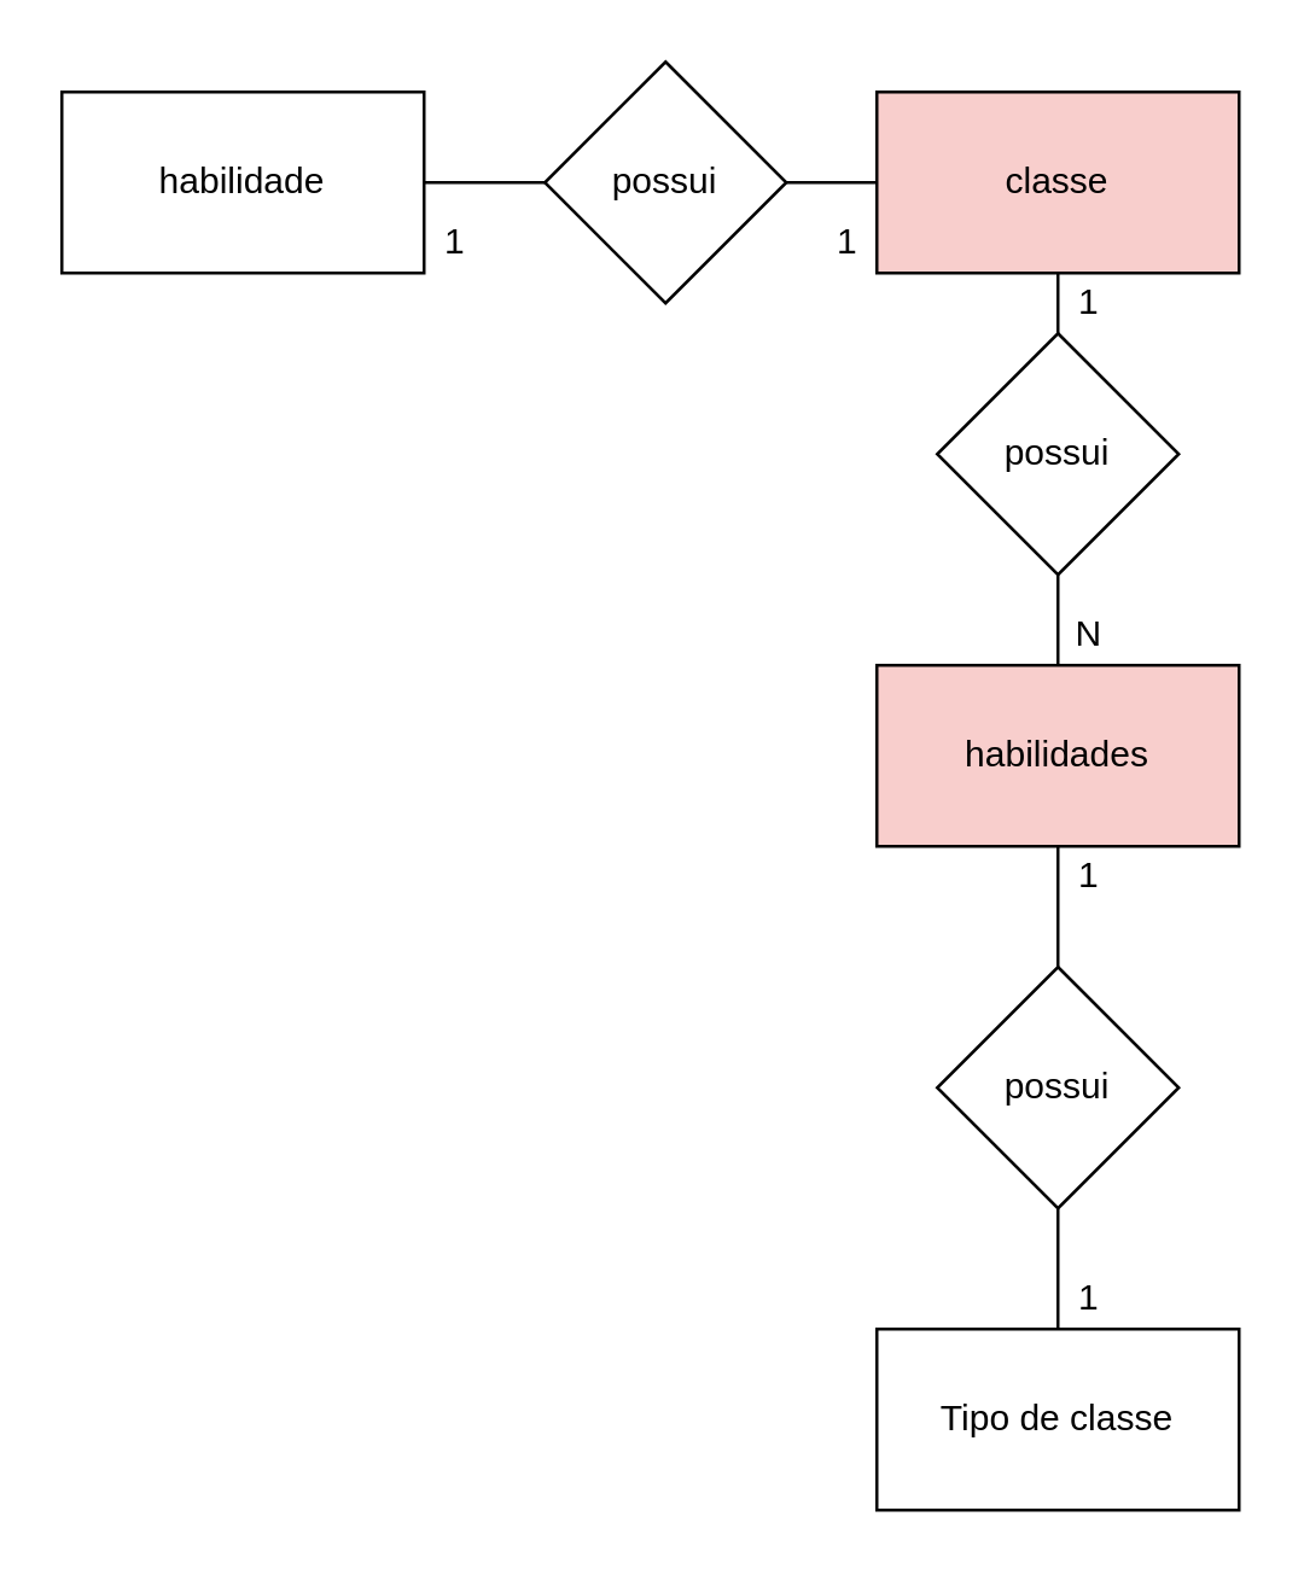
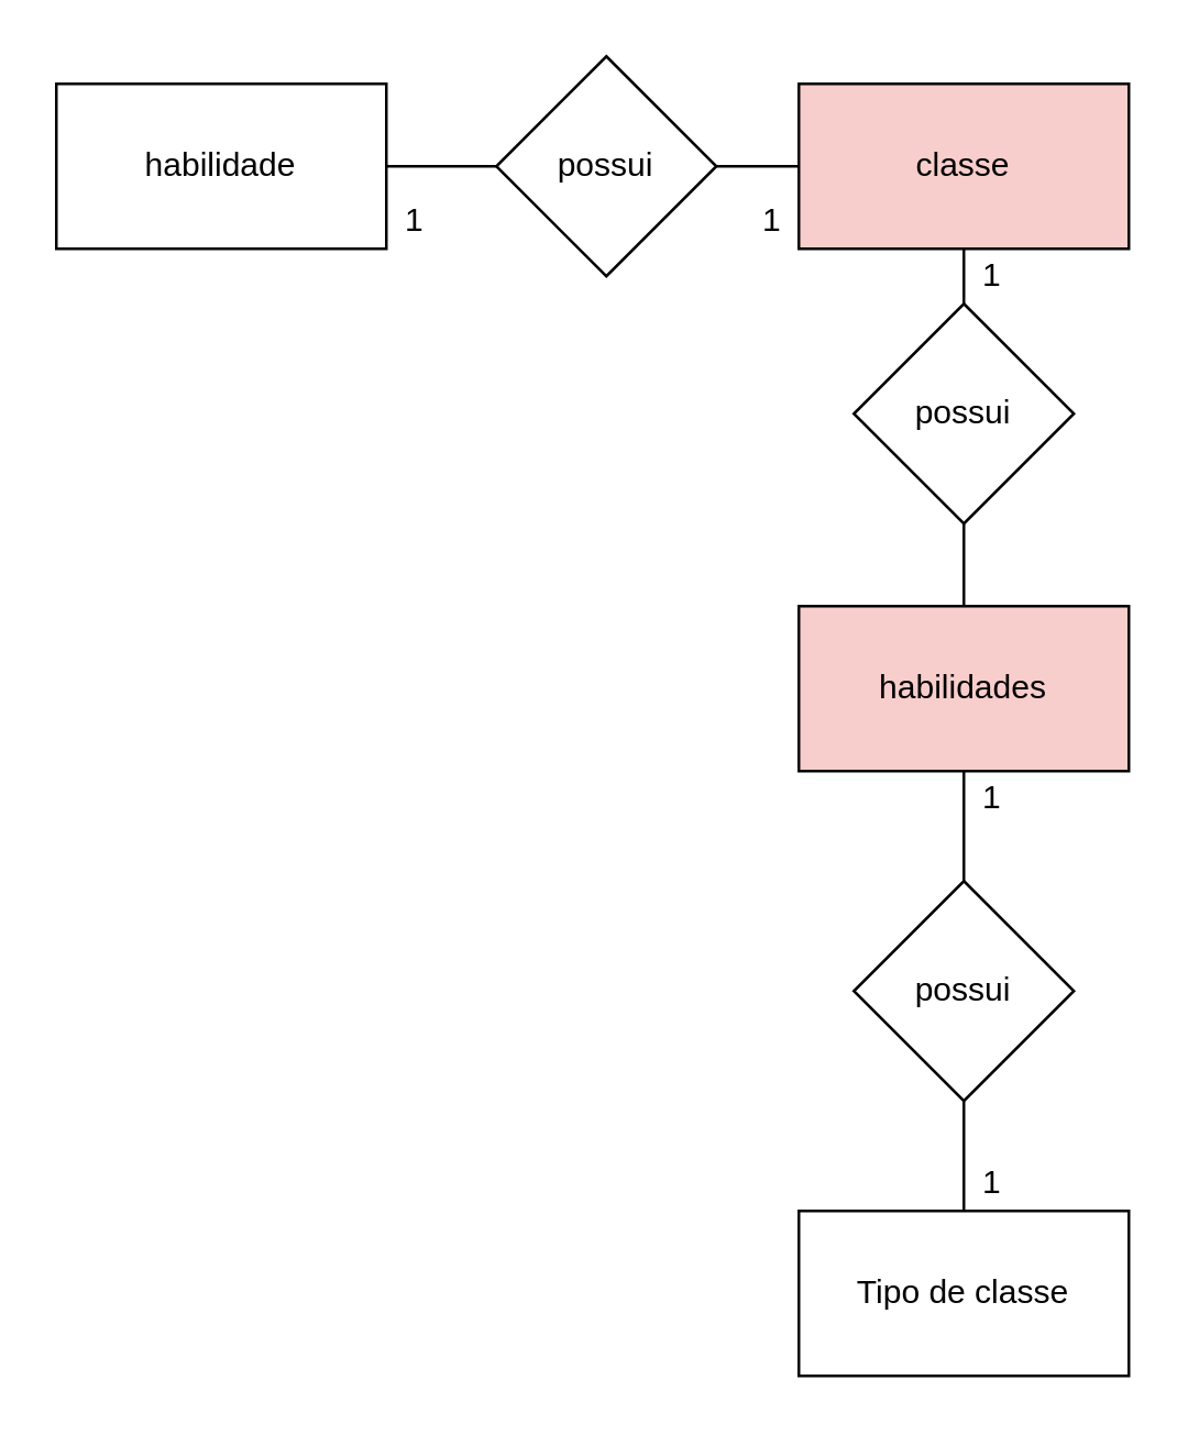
- <mxCell id="14" value="N" style="text;html=1;align=center;verticalAlign=middle;resizable=0;points=[];autosize=1;strokeColor=none;" vertex="1" parent="1"><mxGeometry x="350" y="200" width="20" height="20" as="geometry" /></mxCell>
